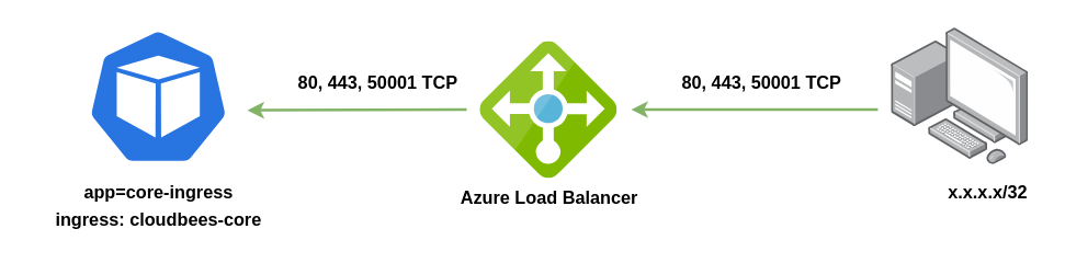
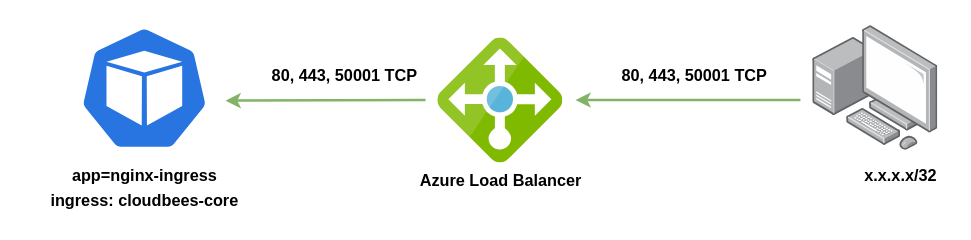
- <mxCell id="3" value="&lt;b&gt;&lt;font style=&quot;font-size: 13px&quot;&gt;app=core-ingress&lt;/font&gt;&lt;/b&gt;" style="text;html=1;align=center;verticalAlign=middle;resizable=0;points=[];autosize=1;" parent="1" vertex="1"><mxGeometry x="50" y="130" width="130" height="20" as="geometry" /></mxCell>
+ <mxCell id="3" value="&lt;b&gt;&lt;font style=&quot;font-size: 13px&quot;&gt;app=nginx-ingress&lt;/font&gt;&lt;/b&gt;" style="text;html=1;align=center;verticalAlign=middle;resizable=0;points=[];autosize=1;" parent="1" vertex="1"><mxGeometry x="50" y="130" width="130" height="20" as="geometry" /></mxCell>
